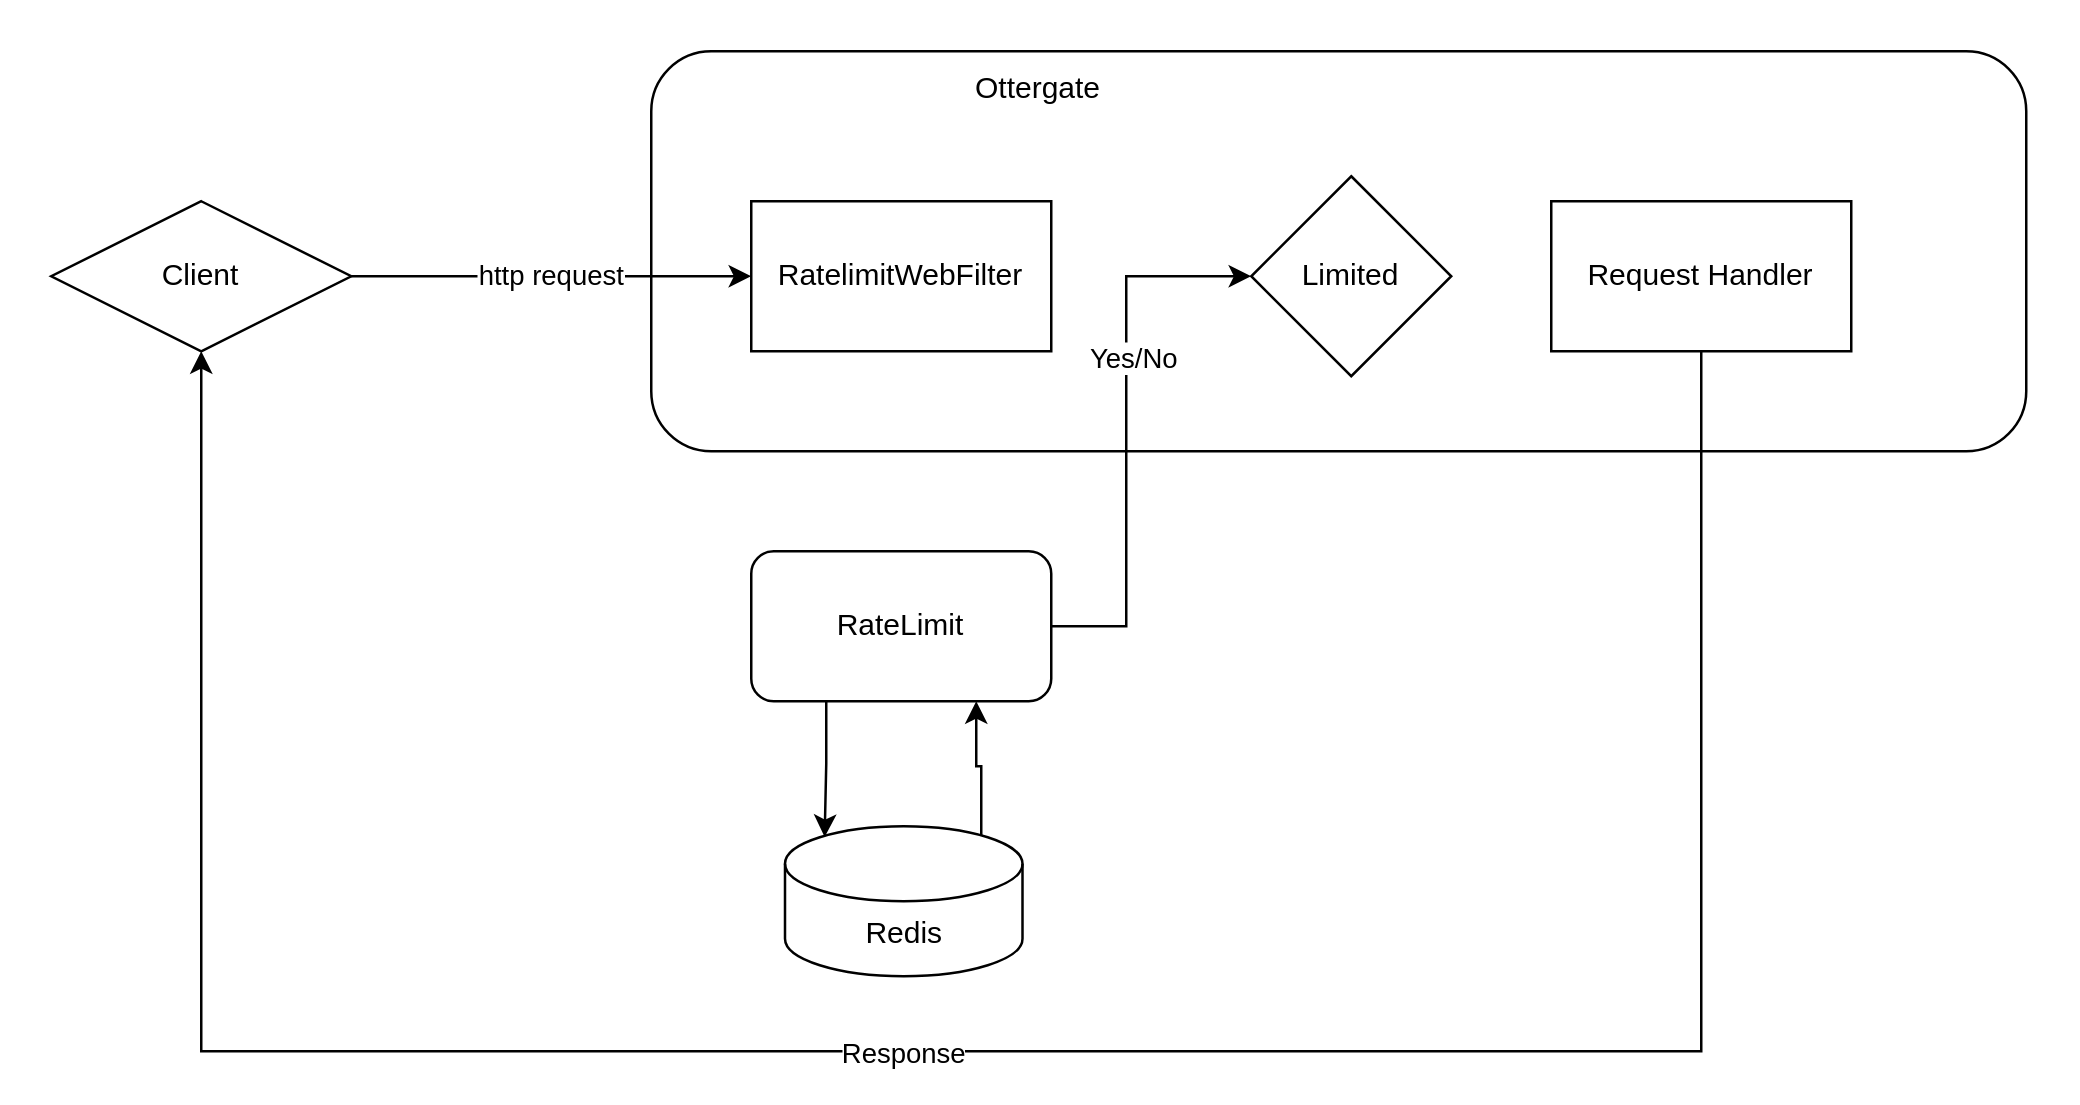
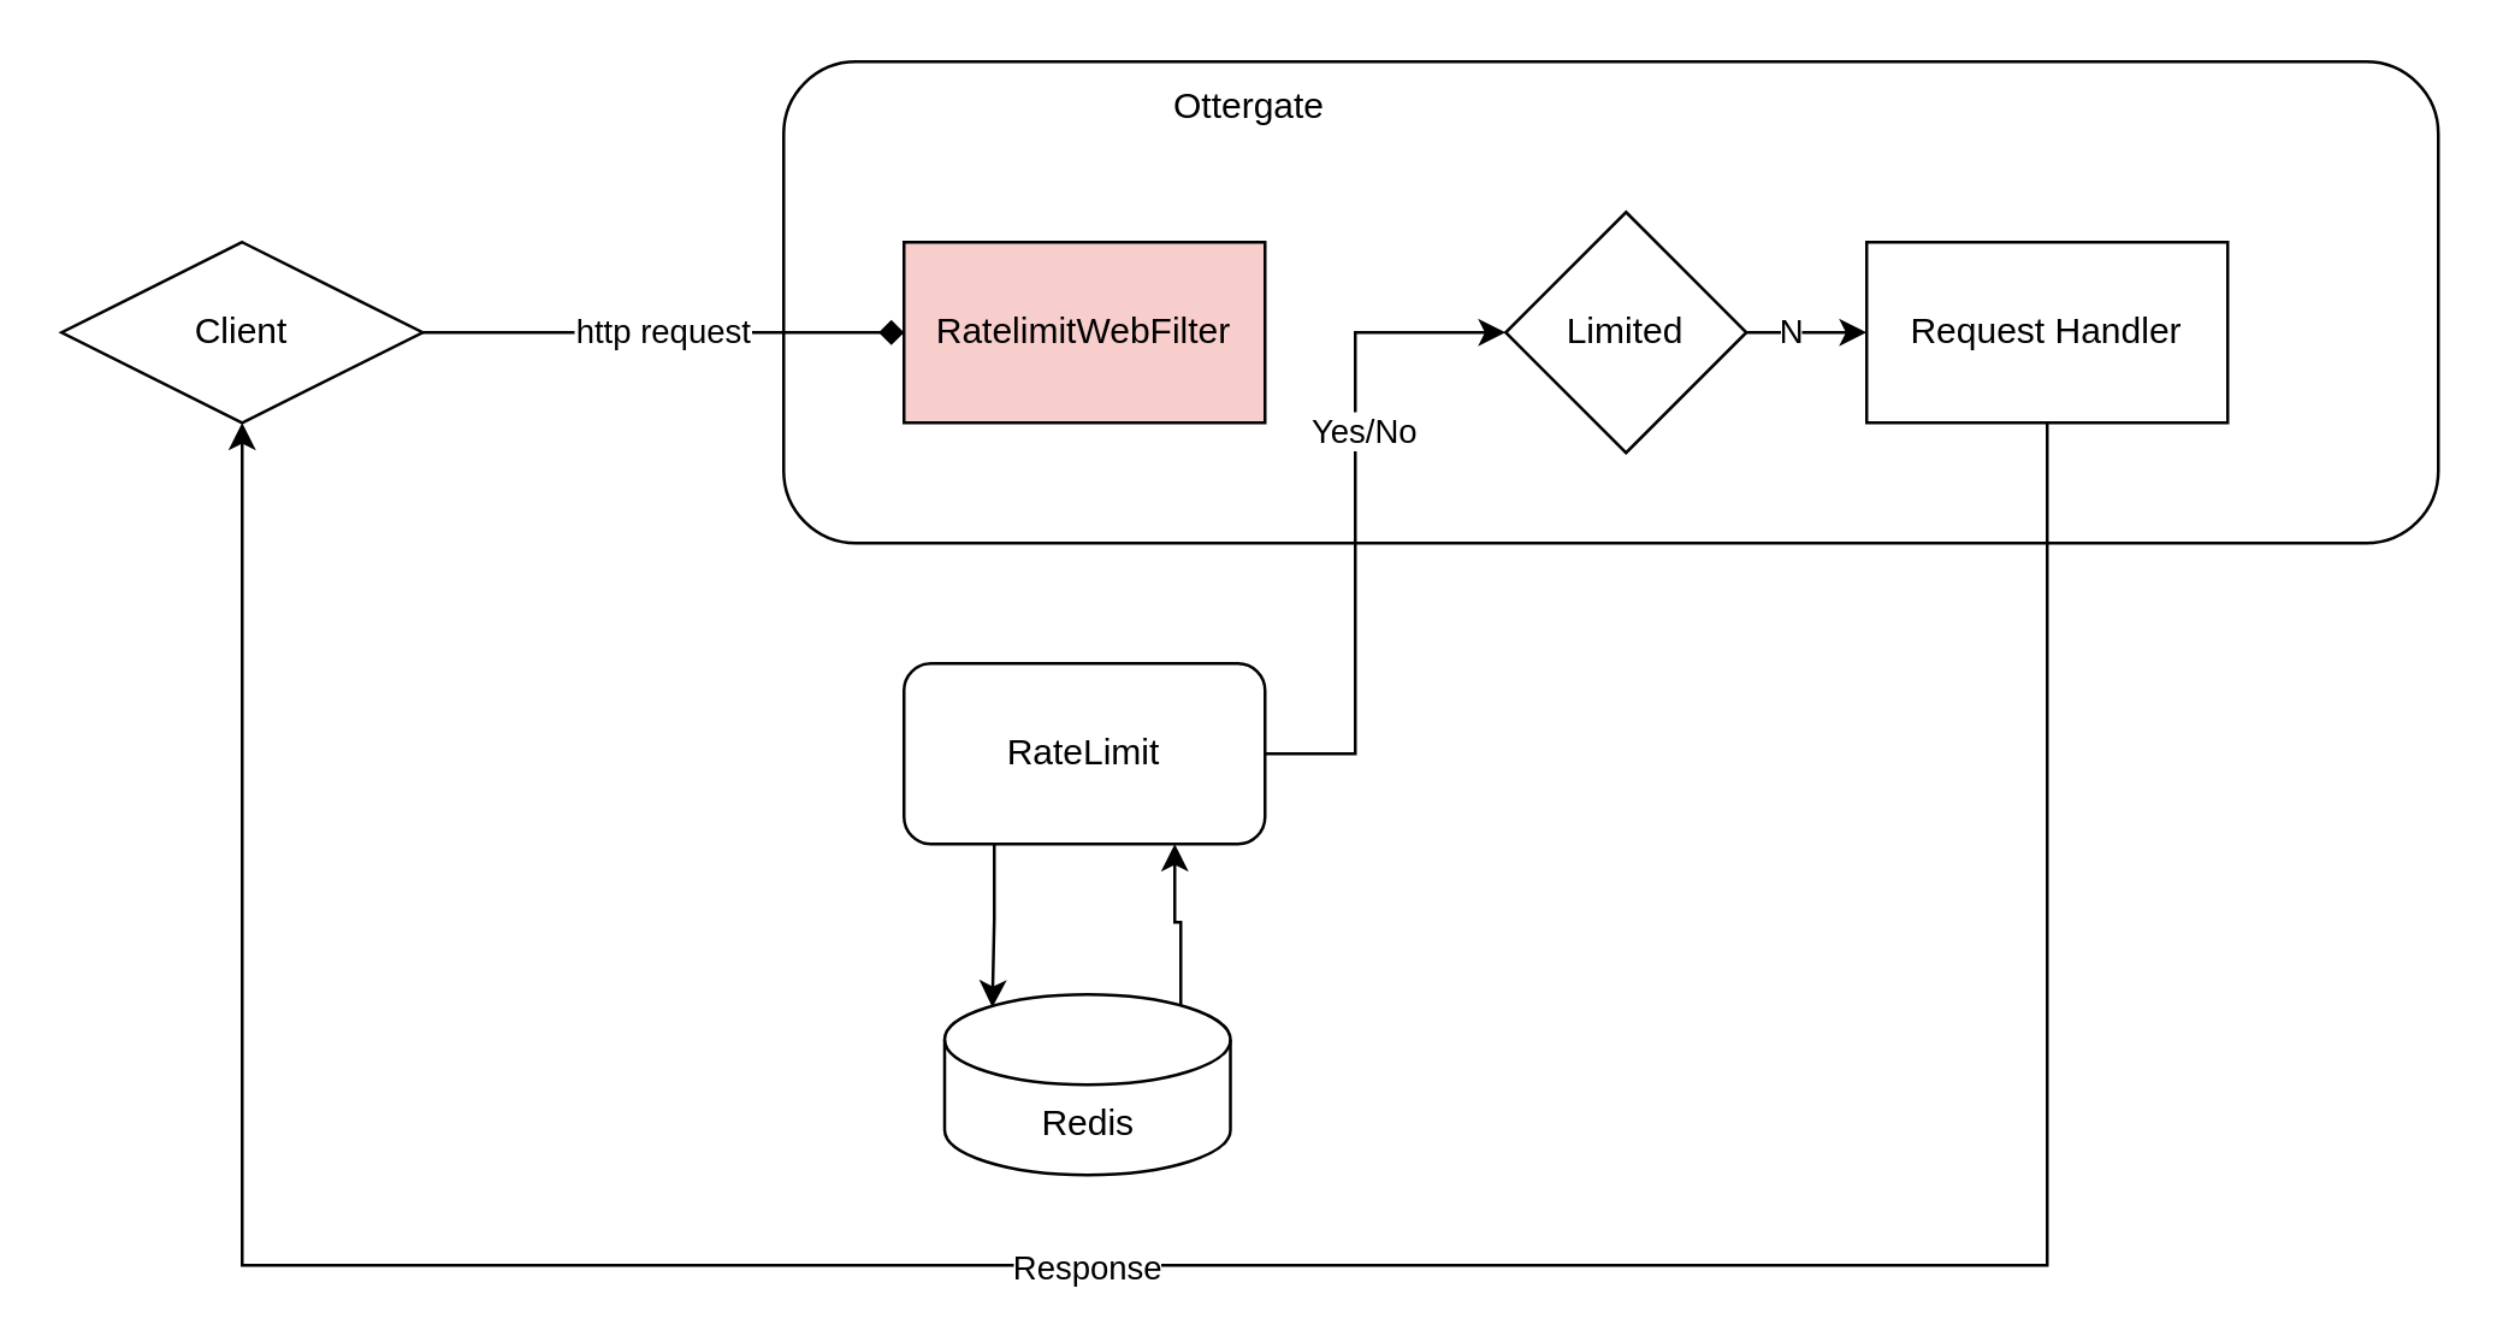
- <mxCell id="3" value="http request" style="edgeStyle=orthogonalEdgeStyle;rounded=0;orthogonalLoop=1;jettySize=auto;html=1;exitX=1;exitY=0.5;exitDx=0;exitDy=0;entryX=0;entryY=0.5;entryDx=0;entryDy=0;" parent="1" source="5" target="4" edge="1"><mxGeometry relative="1" as="geometry" /></mxCell>
+ <mxCell id="3" value="http request" style="edgeStyle=orthogonalEdgeStyle;rounded=0;orthogonalLoop=1;jettySize=auto;html=1;exitX=1;exitY=0.5;exitDx=0;exitDy=0;entryX=0;entryY=0.5;entryDx=0;entryDy=0;endArrow=diamond;" parent="1" source="5" target="4" edge="1"><mxGeometry relative="1" as="geometry" /></mxCell>
- <mxCell id="4" value="RatelimitWebFilter" style="rounded=0;whiteSpace=wrap;html=1;" parent="1" vertex="1"><mxGeometry x="300" y="80" width="120" height="60" as="geometry" /></mxCell>
+ <mxCell id="4" value="RatelimitWebFilter" style="rounded=0;whiteSpace=wrap;html=1;fillColor=#f8cecc;" parent="1" vertex="1"><mxGeometry x="300" y="80" width="120" height="60" as="geometry" /></mxCell>
+ <mxCell id="8" style="edgeStyle=orthogonalEdgeStyle;rounded=0;orthogonalLoop=1;jettySize=auto;html=1;exitX=1;exitY=0.5;exitDx=0;exitDy=0;" edge="1" parent="1" source="10" target="18"><mxGeometry relative="1" as="geometry" /></mxCell>
+ <mxCell id="9" value="N" style="edgeLabel;html=1;align=center;verticalAlign=middle;resizable=0;points=[];" vertex="1" connectable="0" parent="8"><mxGeometry x="-0.3" y="1" relative="1" as="geometry"><mxPoint as="offset" /></mxGeometry></mxCell>
